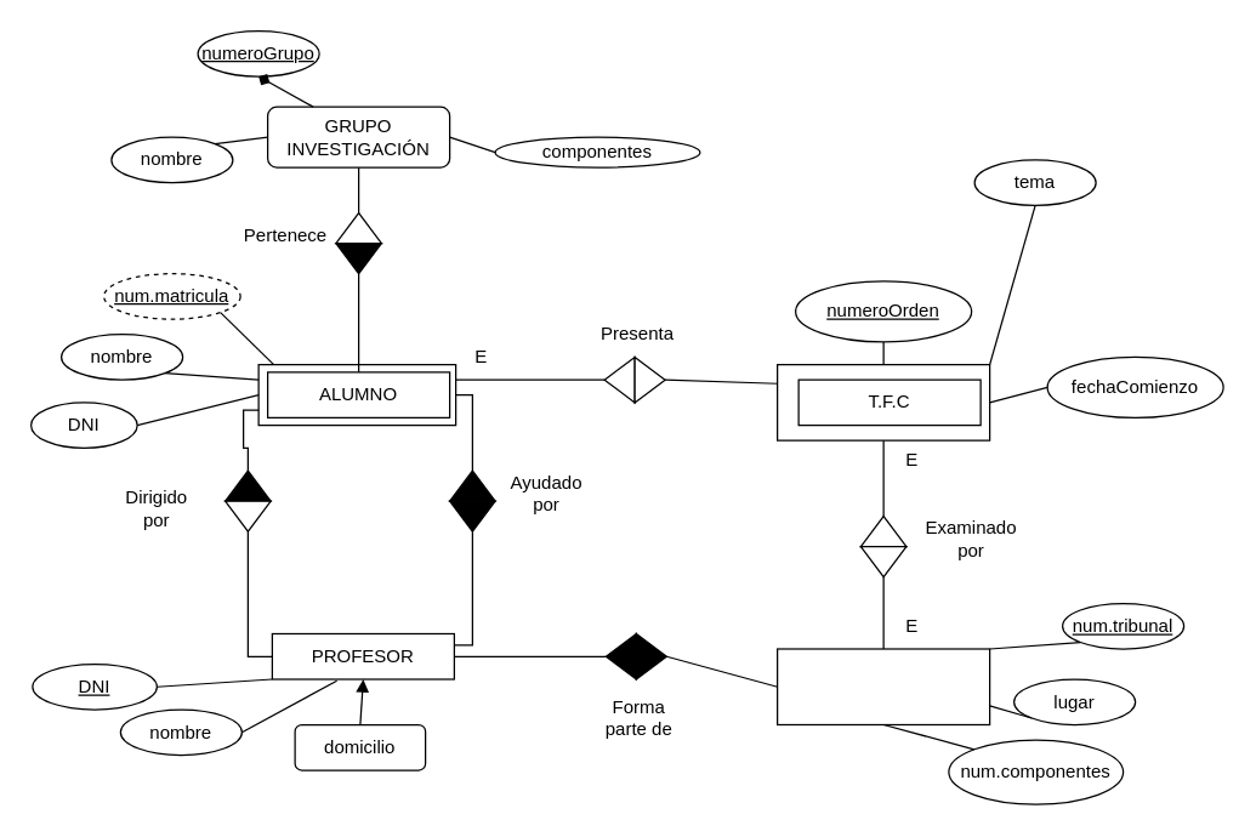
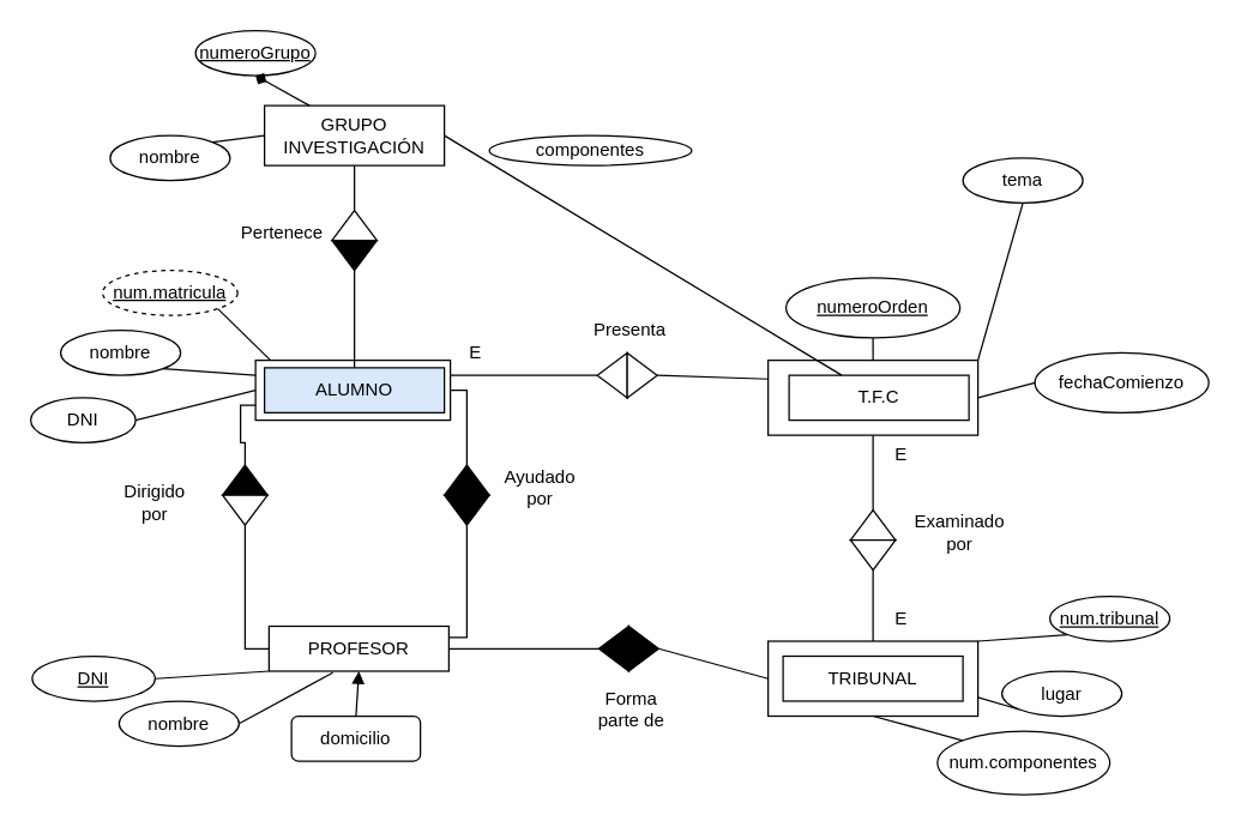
- <mxCell id="26" value="GRUPO INVESTIGACIÓN" style="whiteSpace=wrap;html=1;rounded=1;" parent="1" vertex="1"><mxGeometry x="176" y="70" width="120" height="40" as="geometry" /></mxCell>
+ <mxCell id="26" value="GRUPO INVESTIGACIÓN" style="rounded=0;whiteSpace=wrap;html=1;" parent="1" vertex="1"><mxGeometry x="176" y="70" width="120" height="40" as="geometry" /></mxCell>
- <mxCell id="50" value="" style="endArrow=none;html=1;rounded=0;exitX=1;exitY=0.5;exitDx=0;exitDy=0;entryX=0;entryY=0.5;entryDx=0;entryDy=0;" parent="1" source="26" target="41" edge="1"><mxGeometry width="50" height="50" relative="1" as="geometry"><mxPoint x="300" y="50" as="sourcePoint" /><mxPoint x="338" y="50" as="targetPoint" /></mxGeometry></mxCell>
+ <mxCell id="50" value="" style="endArrow=none;html=1;rounded=0;exitX=1;exitY=0.5;exitDx=0;exitDy=0;" parent="1" source="26" target="6" edge="1"><mxGeometry width="50" height="50" relative="1" as="geometry"><mxPoint x="300" y="50" as="sourcePoint" /><mxPoint x="338" y="50" as="targetPoint" /></mxGeometry></mxCell>
- <mxCell id="3" value="ALUMNO" style="rounded=0;whiteSpace=wrap;html=1;" parent="1" vertex="1"><mxGeometry x="176" y="245" width="120" height="30" as="geometry" /></mxCell>
+ <mxCell id="3" value="ALUMNO" style="rounded=0;whiteSpace=wrap;html=1;fillColor=#dae8fc;" parent="1" vertex="1"><mxGeometry x="176" y="245" width="120" height="30" as="geometry" /></mxCell>
+ <mxCell id="5" value="TRIBUNAL" style="rounded=0;whiteSpace=wrap;html=1;" parent="1" vertex="1"><mxGeometry x="522" y="437.5" width="120" height="30" as="geometry" /></mxCell>
